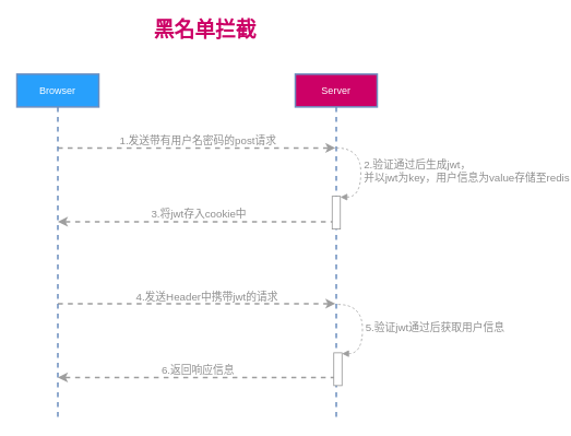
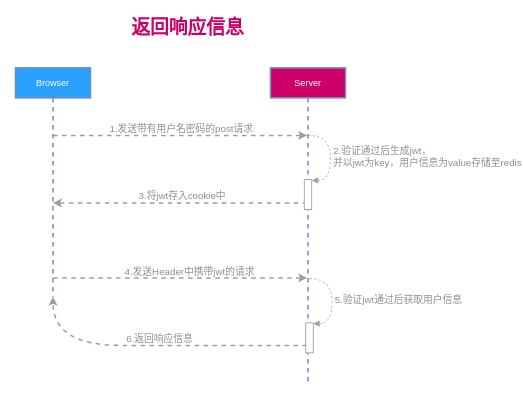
- <mxCell id="16" value="黑名单拦截" style="text;html=1;strokeColor=none;fillColor=none;align=center;verticalAlign=middle;whiteSpace=wrap;rounded=0;fontColor=#CC0066;fontSize=25;fontStyle=1" parent="1" vertex="1"><mxGeometry x="70" y="20" width="360" height="30" as="geometry" /></mxCell>
+ <mxCell id="16" value="返回响应信息" style="text;html=1;strokeColor=none;fillColor=none;align=center;verticalAlign=middle;whiteSpace=wrap;rounded=0;fontColor=#CC0066;fontSize=25;fontStyle=1" parent="1" vertex="1"><mxGeometry x="70" y="20" width="360" height="30" as="geometry" /></mxCell>
- <mxCell id="6" value="Browser" style="shape=umlLifeline;perimeter=lifelinePerimeter;whiteSpace=wrap;html=1;container=1;collapsible=0;recursiveResize=0;outlineConnect=0;fillColor=#28A0FC;strokeColor=#6c8ebf;fontColor=#FFFFFF;strokeWidth=2;" parent="1" vertex="1"><mxGeometry x="20" y="90" width="100" height="420" as="geometry" /></mxCell>
+ <mxCell id="6" value="Browser" style="shape=umlLifeline;perimeter=lifelinePerimeter;whiteSpace=wrap;html=1;container=1;collapsible=0;recursiveResize=0;outlineConnect=0;fillColor=#28A0FC;strokeColor=#6c8ebf;fontColor=#FFFFFF;strokeWidth=2;" parent="1" vertex="1"><mxGeometry x="20" y="90" width="100" height="305" as="geometry" /></mxCell>
